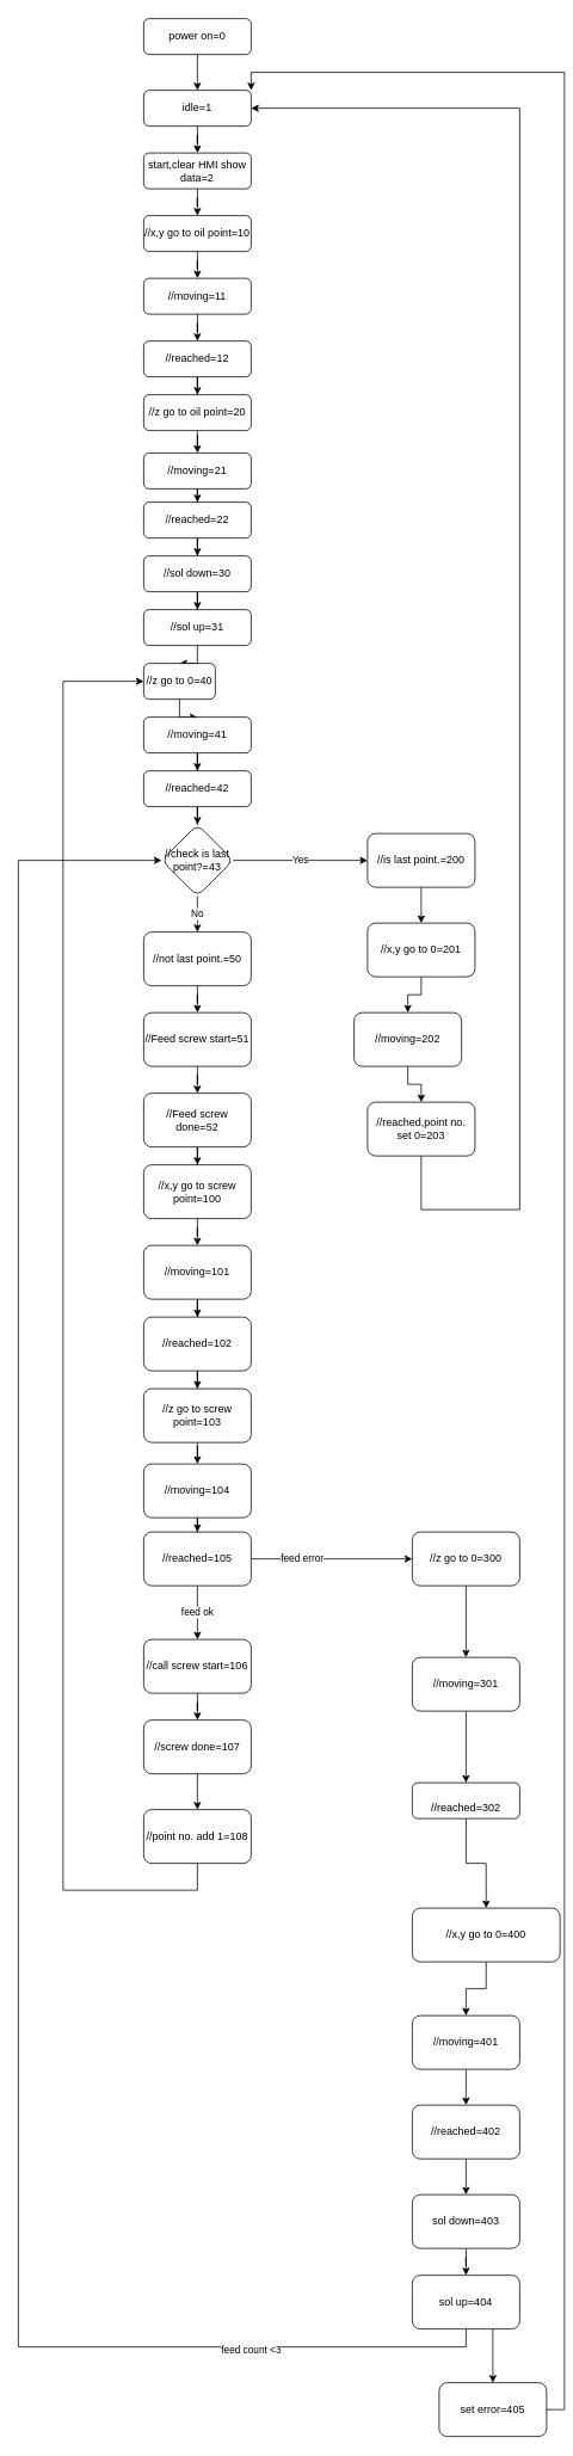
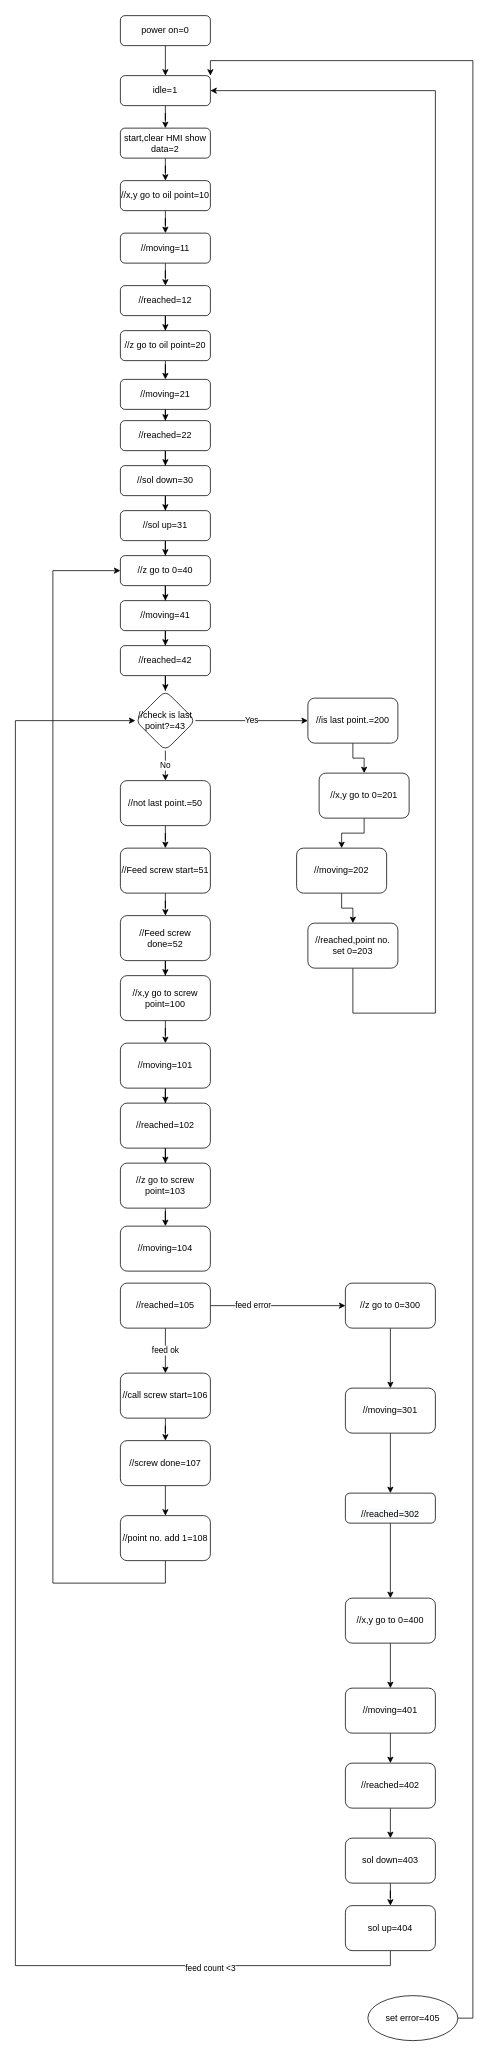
- <mxCell id="25" value="//z go to 0=40" style="rounded=1;whiteSpace=wrap;html=1;fontSize=12;glass=0;strokeWidth=1;shadow=0;" parent="1" vertex="1"><mxGeometry x="160" y="740" width="80" height="40" as="geometry" /></mxCell>
+ <mxCell id="25" value="//z go to 0=40" style="rounded=1;whiteSpace=wrap;html=1;fontSize=12;glass=0;strokeWidth=1;shadow=0;" parent="1" vertex="1"><mxGeometry x="160" y="740" width="120" height="40" as="geometry" /></mxCell>
- <mxCell id="61" value="//x,y go to 0=201" style="whiteSpace=wrap;html=1;rounded=1;shadow=0;strokeWidth=1;glass=0;" parent="1" vertex="1"><mxGeometry x="410" y="1030" width="120" height="60" as="geometry" /></mxCell>
+ <mxCell id="61" value="//x,y go to 0=201" style="whiteSpace=wrap;html=1;rounded=1;shadow=0;strokeWidth=1;glass=0;" parent="1" vertex="1"><mxGeometry x="425" y="1030" width="120" height="60" as="geometry" /></mxCell>
- <mxCell id="47" value="" style="edgeStyle=orthogonalEdgeStyle;rounded=0;orthogonalLoop=1;jettySize=auto;html=1;" parent="1" source="48" target="51" edge="1"><mxGeometry relative="1" as="geometry" /></mxCell>
- <mxCell id="73" value="//x,y go to 0=400" style="whiteSpace=wrap;html=1;rounded=1;shadow=0;strokeWidth=1;glass=0;" vertex="1" parent="1"><mxGeometry x="460" y="2130" width="165" height="60" as="geometry" /></mxCell>
+ <mxCell id="73" value="//x,y go to 0=400" style="whiteSpace=wrap;html=1;rounded=1;shadow=0;strokeWidth=1;glass=0;" vertex="1" parent="1"><mxGeometry x="460" y="2130" width="120" height="60" as="geometry" /></mxCell>
- <mxCell id="82" style="edgeStyle=orthogonalEdgeStyle;rounded=0;orthogonalLoop=1;jettySize=auto;html=1;exitX=0.75;exitY=1;exitDx=0;exitDy=0;entryX=0.5;entryY=0;entryDx=0;entryDy=0;" edge="1" parent="1" source="83" target="85"><mxGeometry relative="1" as="geometry" /></mxCell>
- <mxCell id="85" value="set error=405" style="rounded=1;whiteSpace=wrap;html=1;" vertex="1" parent="1"><mxGeometry x="490" y="2660" width="120" height="60" as="geometry" /></mxCell>
+ <mxCell id="85" value="set error=405" style="ellipse;whiteSpace=wrap;html=1;" vertex="1" parent="1"><mxGeometry x="490" y="2660" width="120" height="60" as="geometry" /></mxCell>
